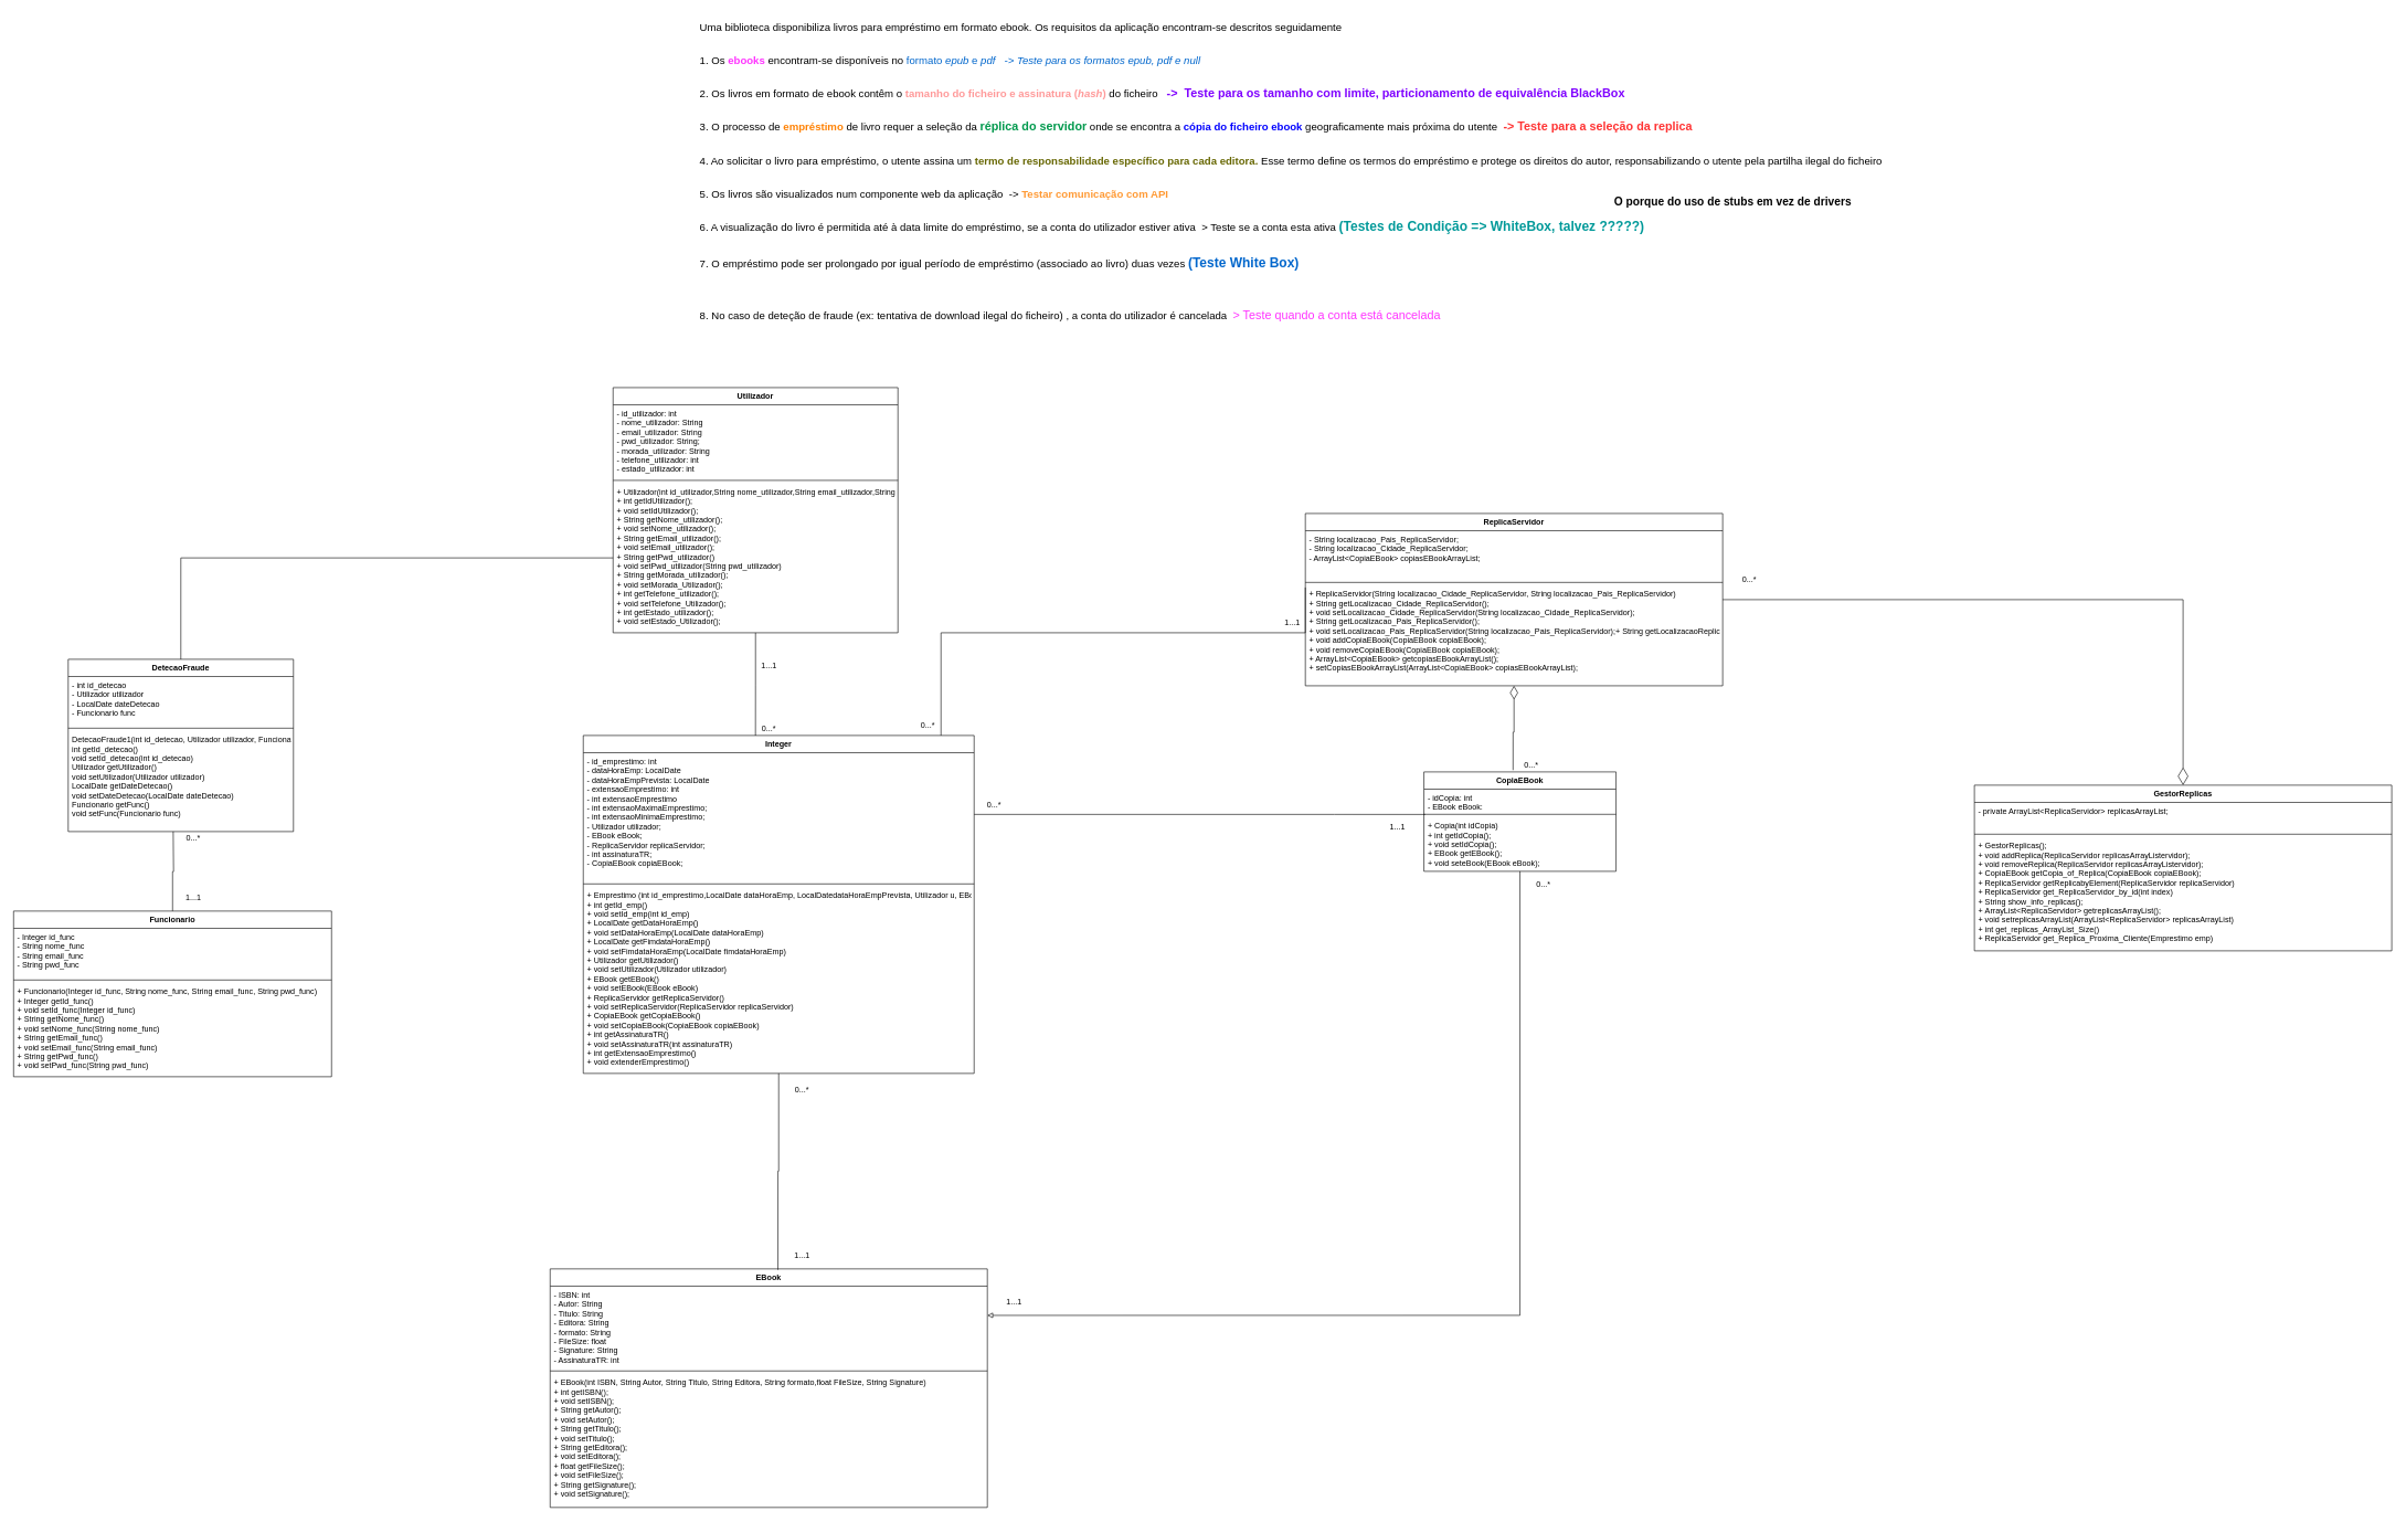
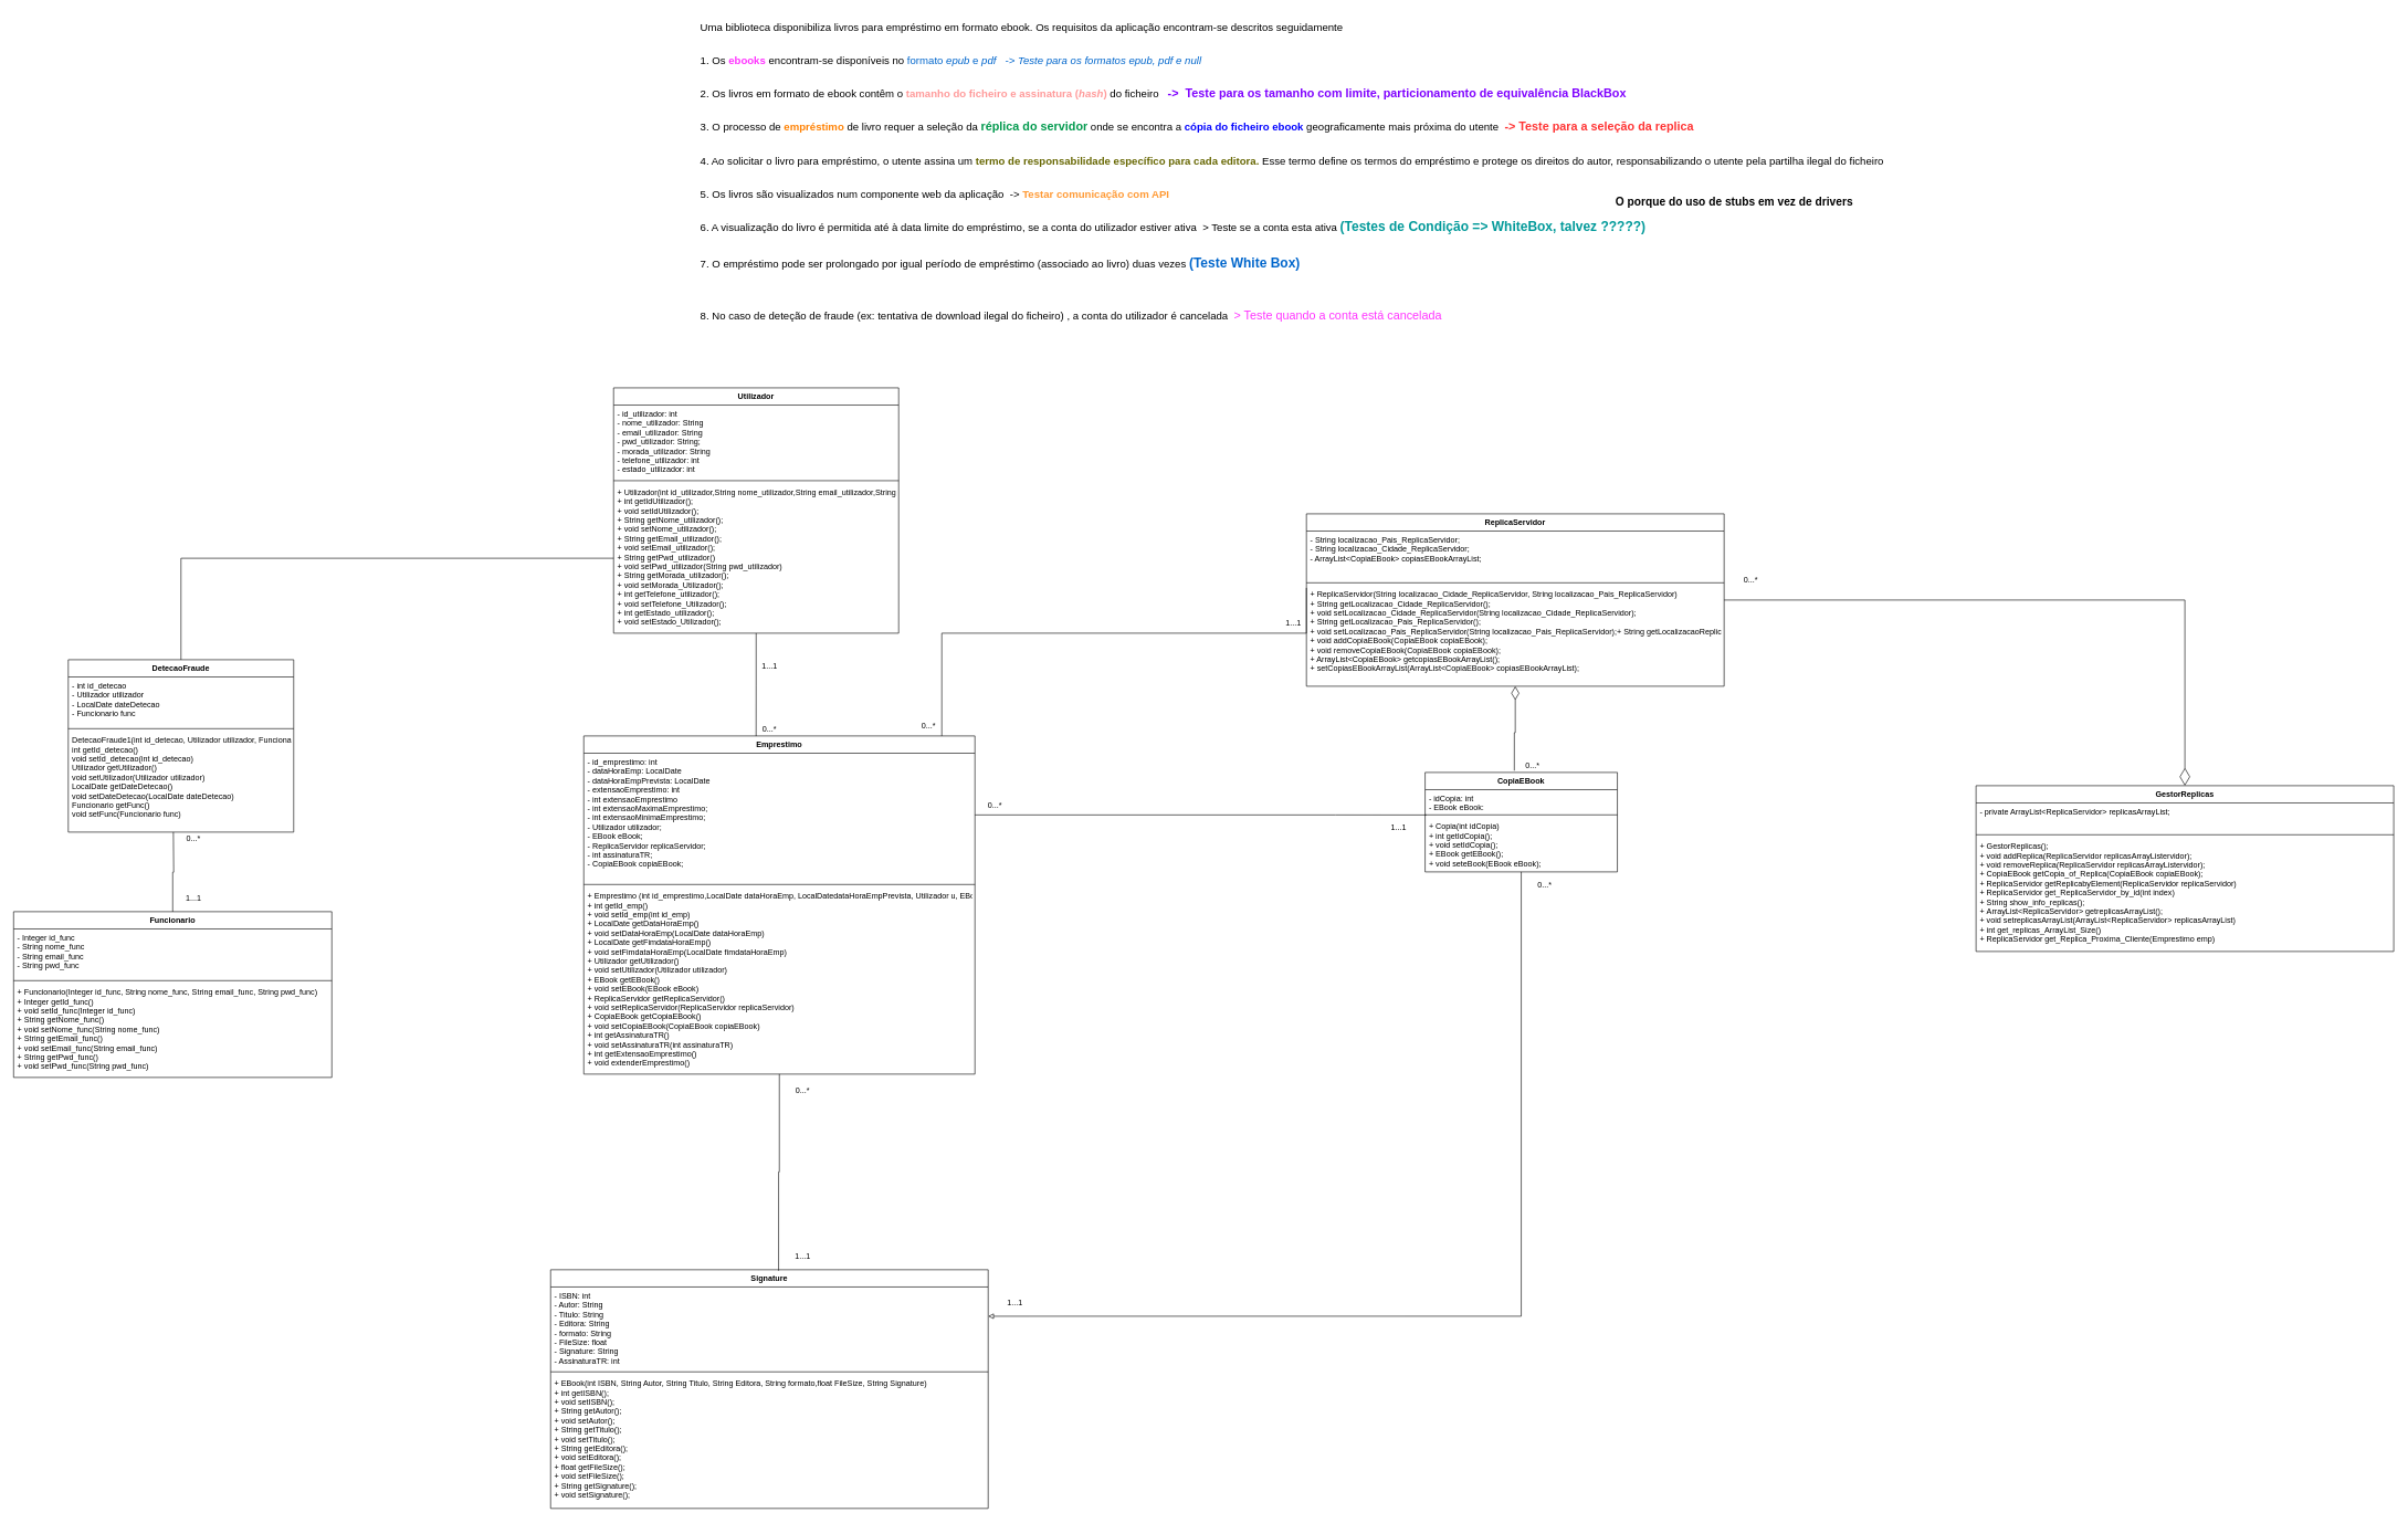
- <mxCell id="14" value="Integer" style="swimlane;fontStyle=1;align=center;verticalAlign=top;childLayout=stackLayout;horizontal=1;startSize=26;horizontalStack=0;resizeParent=1;resizeParentMax=0;resizeLast=0;collapsible=1;marginBottom=0;" parent="1" vertex="1"><mxGeometry x="880" y="1105" width="590" height="510" as="geometry" /></mxCell>
+ <mxCell id="14" value="Emprestimo" style="swimlane;fontStyle=1;align=center;verticalAlign=top;childLayout=stackLayout;horizontal=1;startSize=26;horizontalStack=0;resizeParent=1;resizeParentMax=0;resizeLast=0;collapsible=1;marginBottom=0;" parent="1" vertex="1"><mxGeometry x="880" y="1105" width="590" height="510" as="geometry" /></mxCell>
- <mxCell id="7" value="EBook" style="swimlane;fontStyle=1;align=center;verticalAlign=top;childLayout=stackLayout;horizontal=1;startSize=26;horizontalStack=0;resizeParent=1;resizeParentMax=0;resizeLast=0;collapsible=1;marginBottom=0;" parent="1" vertex="1"><mxGeometry x="830" y="1910" width="660" height="360" as="geometry" /></mxCell>
+ <mxCell id="7" value="Signature" style="swimlane;fontStyle=1;align=center;verticalAlign=top;childLayout=stackLayout;horizontal=1;startSize=26;horizontalStack=0;resizeParent=1;resizeParentMax=0;resizeLast=0;collapsible=1;marginBottom=0;" parent="1" vertex="1"><mxGeometry x="830" y="1910" width="660" height="360" as="geometry" /></mxCell>
